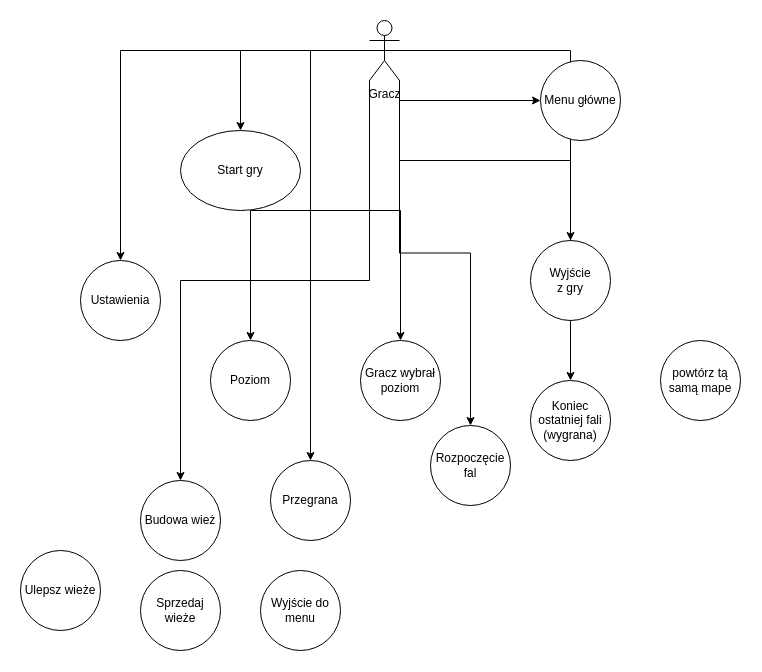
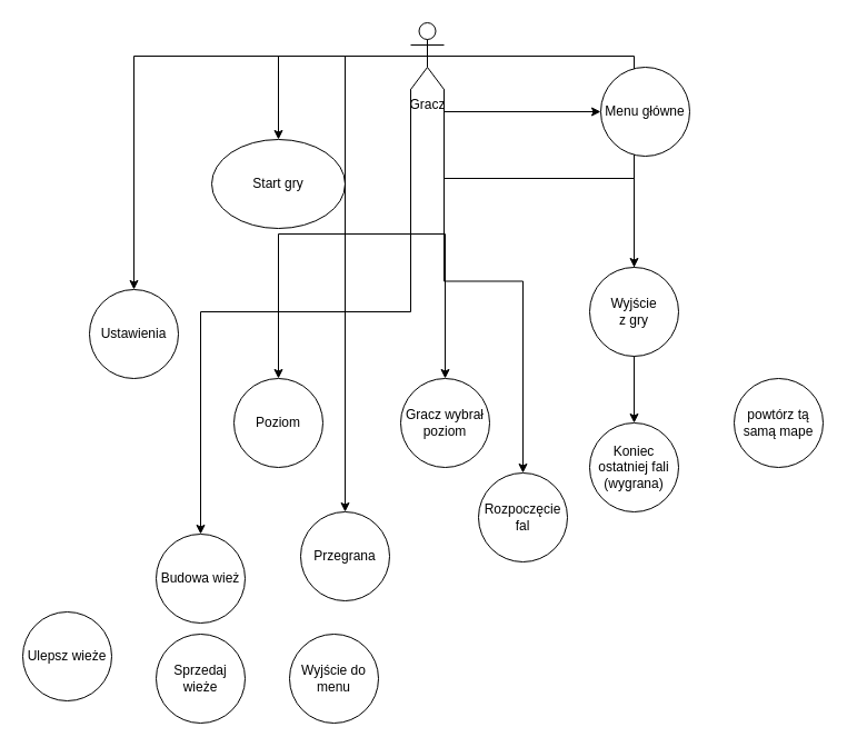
- <mxCell id="2" value="Start gry" style="ellipse;whiteSpace=wrap;html=1;" vertex="1" parent="1"><mxGeometry x="180" y="130" width="120" height="80" as="geometry" /></mxCell>
+ <mxCell id="2" value="Start gry" style="ellipse;whiteSpace=wrap;html=1;" vertex="1" parent="1"><mxGeometry x="190" y="125" width="120" height="80" as="geometry" /></mxCell>
